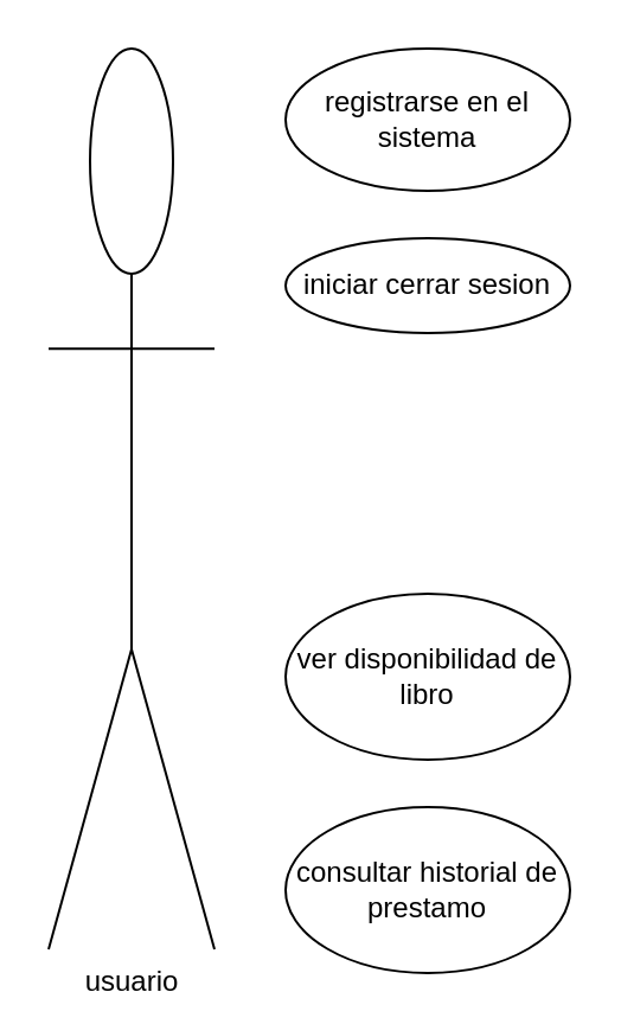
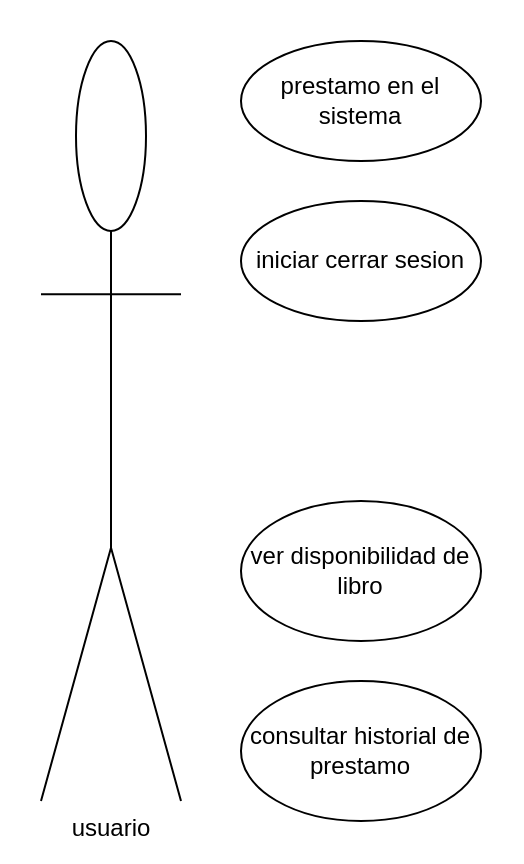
- <mxCell id="3" value="registrarse en el sistema" style="ellipse;whiteSpace=wrap;html=1;" vertex="1" parent="1"><mxGeometry x="120" y="20" width="120" height="60" as="geometry" /></mxCell>
+ <mxCell id="3" value="prestamo en el sistema" style="ellipse;whiteSpace=wrap;html=1;" vertex="1" parent="1"><mxGeometry x="120" y="20" width="120" height="60" as="geometry" /></mxCell>
- <mxCell id="4" value="iniciar cerrar sesion" style="ellipse;whiteSpace=wrap;html=1;" vertex="1" parent="1"><mxGeometry x="120" y="100" width="120" height="40" as="geometry" /></mxCell>
+ <mxCell id="4" value="iniciar cerrar sesion" style="ellipse;whiteSpace=wrap;html=1;" vertex="1" parent="1"><mxGeometry x="120" y="100" width="120" height="60" as="geometry" /></mxCell>
